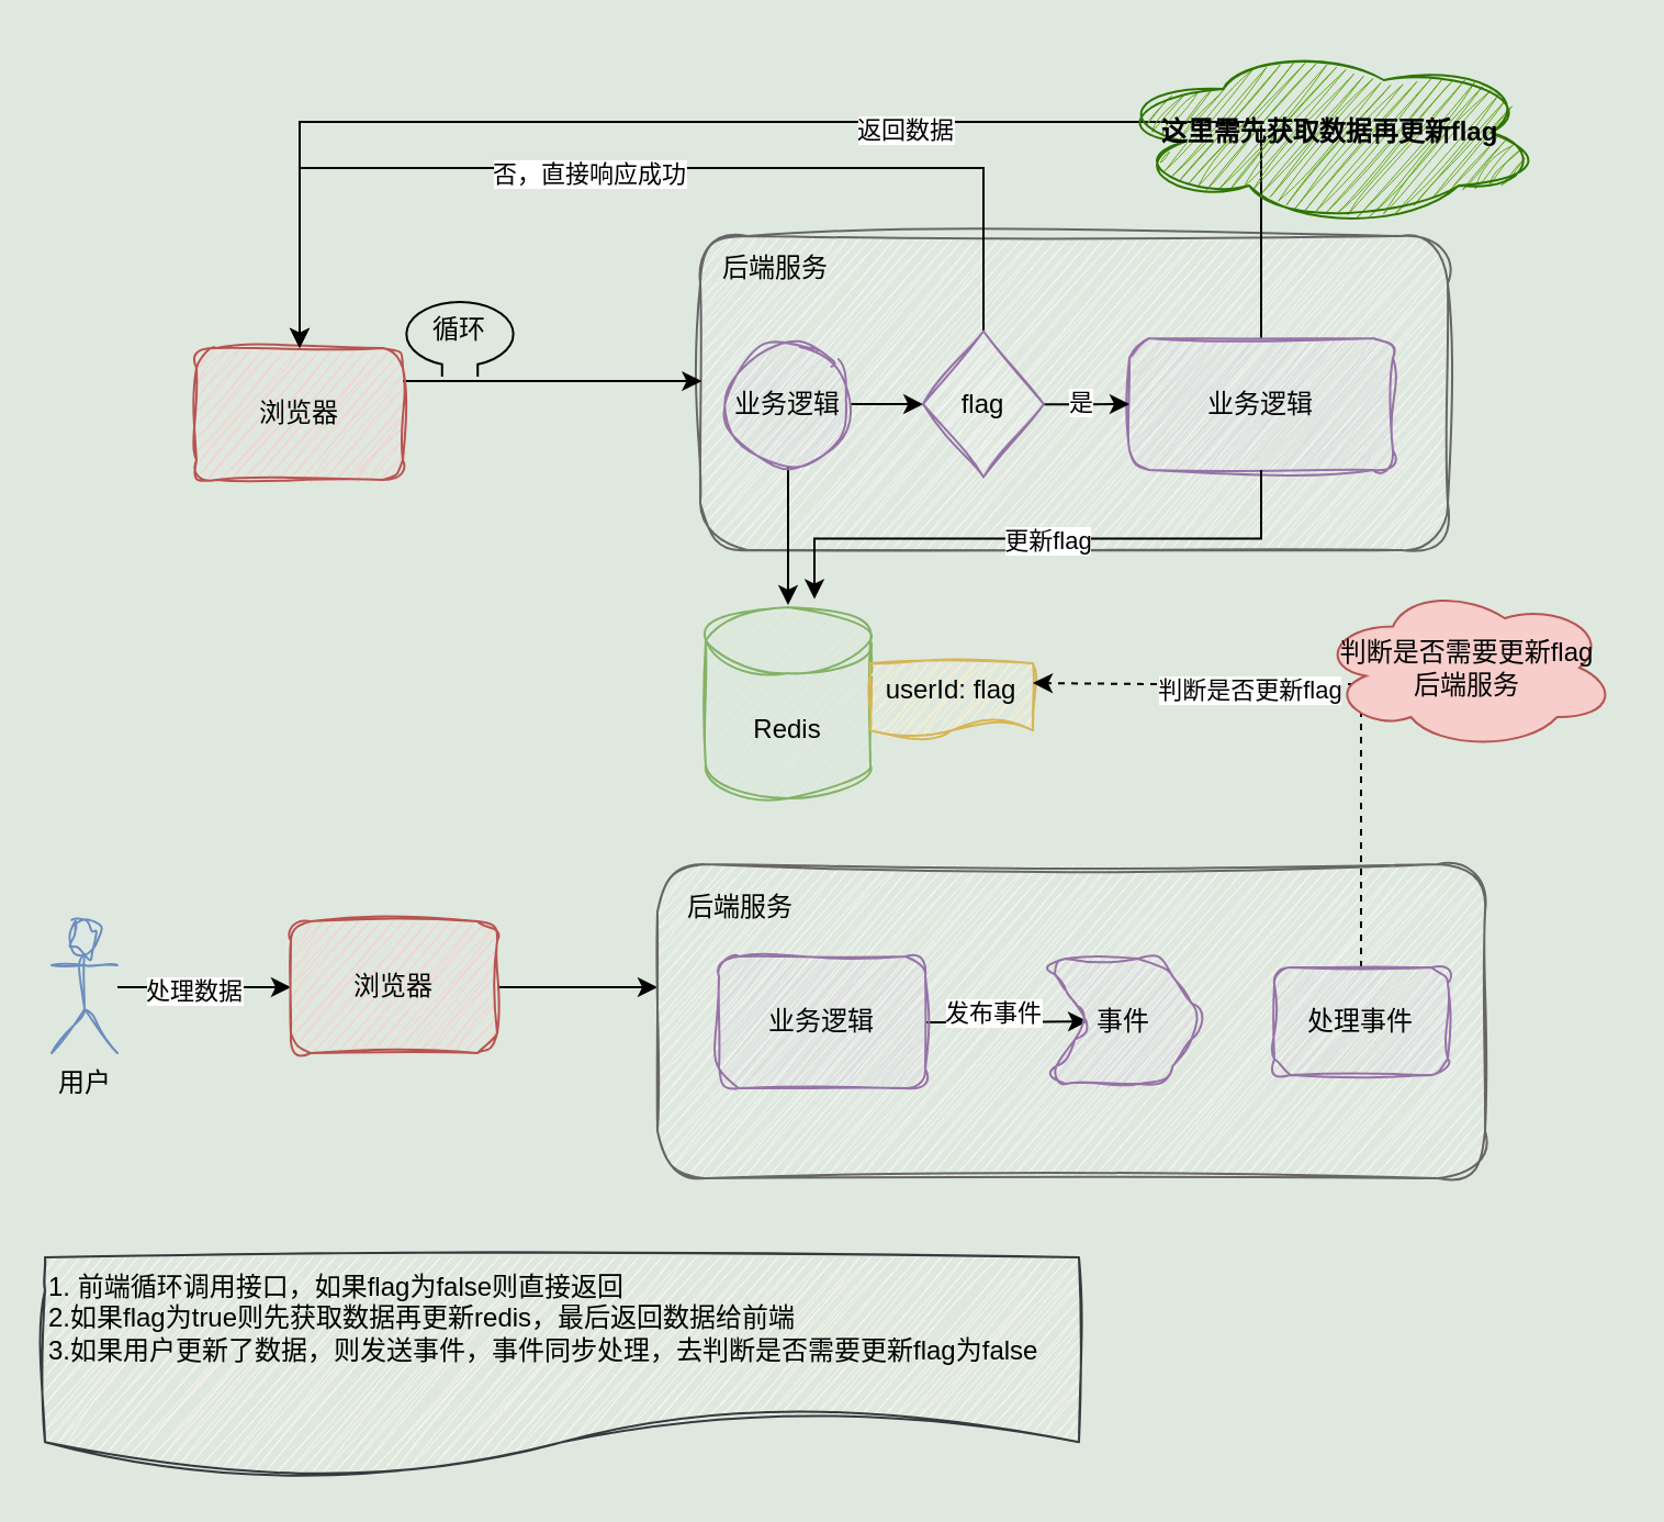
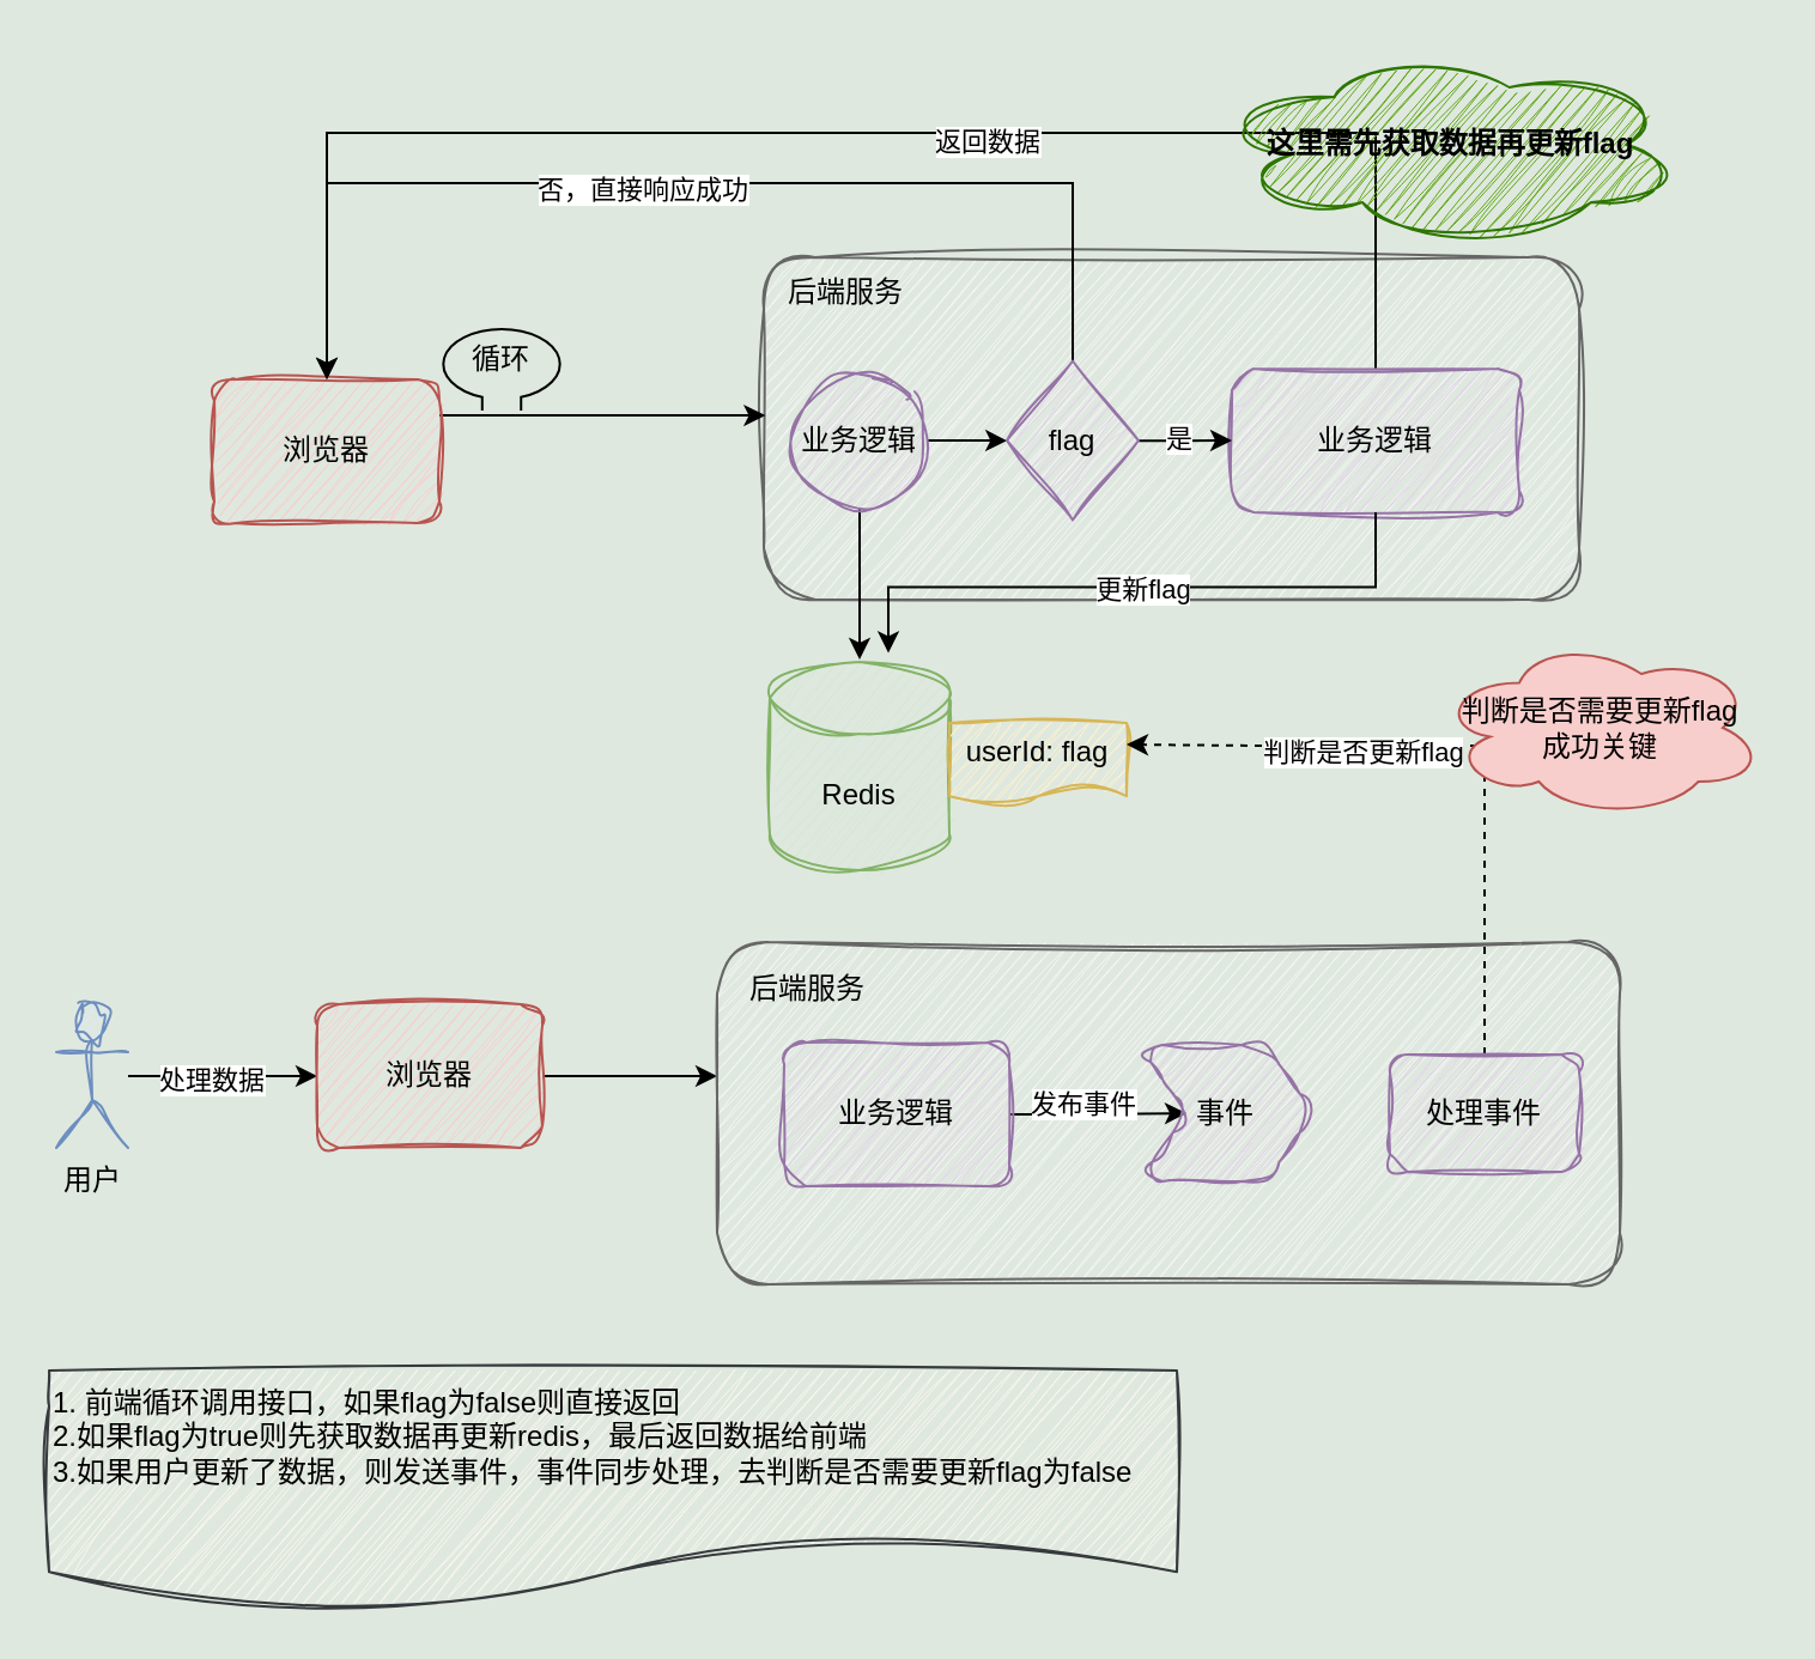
- <mxCell id="21" value="flag" style="rhombus;whiteSpace=wrap;html=1;fillColor=#f5f5f5;strokeColor=#9673a6;sketch=1;curveFitting=1;jiggle=2;" vertex="1" parent="1"><mxGeometry x="420" y="150.25" width="55" height="66.5" as="geometry" /></mxCell>
+ <mxCell id="21" value="flag" style="rhombus;whiteSpace=wrap;html=1;fillColor=#e1d5e7;strokeColor=#9673a6;sketch=1;curveFitting=1;jiggle=2;" vertex="1" parent="1"><mxGeometry x="420" y="150.25" width="55" height="66.5" as="geometry" /></mxCell>
- <mxCell id="35" value="判断是否需要更新flag&lt;div&gt;后端服务&lt;/div&gt;" style="ellipse;shape=cloud;whiteSpace=wrap;html=1;fillColor=#f8cecc;strokeColor=#b85450;align=center;" vertex="1" parent="1"><mxGeometry x="600" y="266" width="136" height="75" as="geometry" /></mxCell>
+ <mxCell id="35" value="判断是否需要更新flag&lt;div&gt;成功关键&lt;/div&gt;" style="ellipse;shape=cloud;whiteSpace=wrap;html=1;fillColor=#f8cecc;strokeColor=#b85450;align=center;" vertex="1" parent="1"><mxGeometry x="600" y="266" width="136" height="75" as="geometry" /></mxCell>
